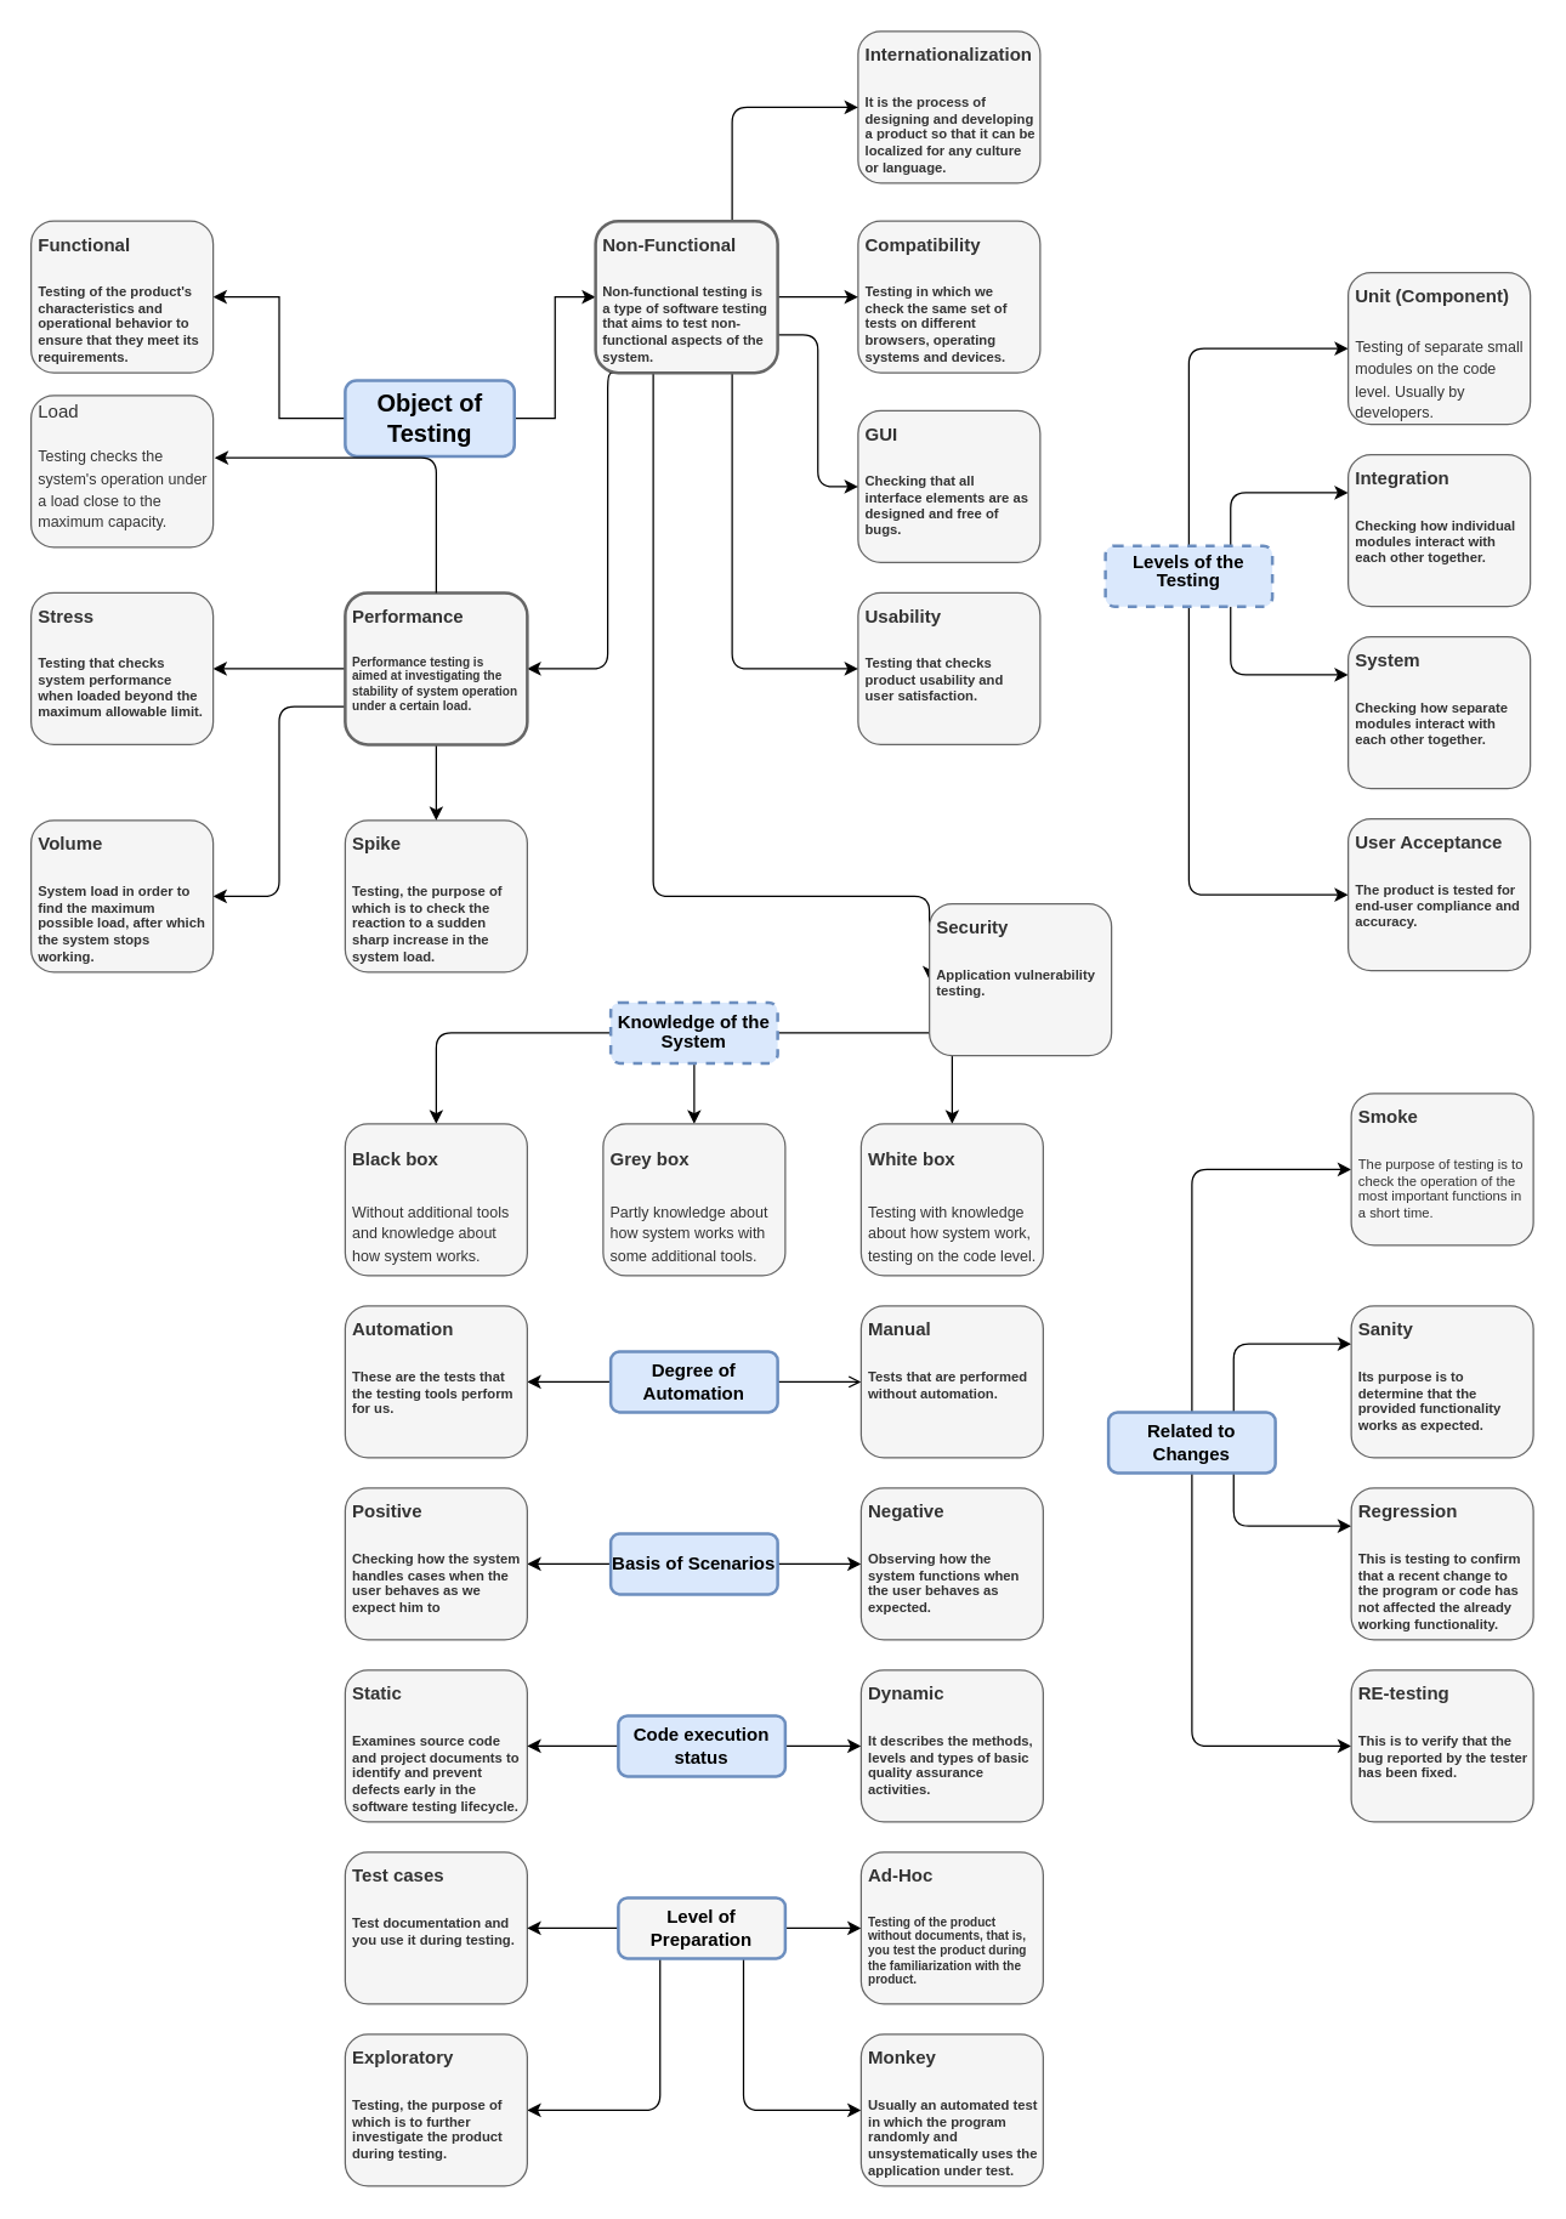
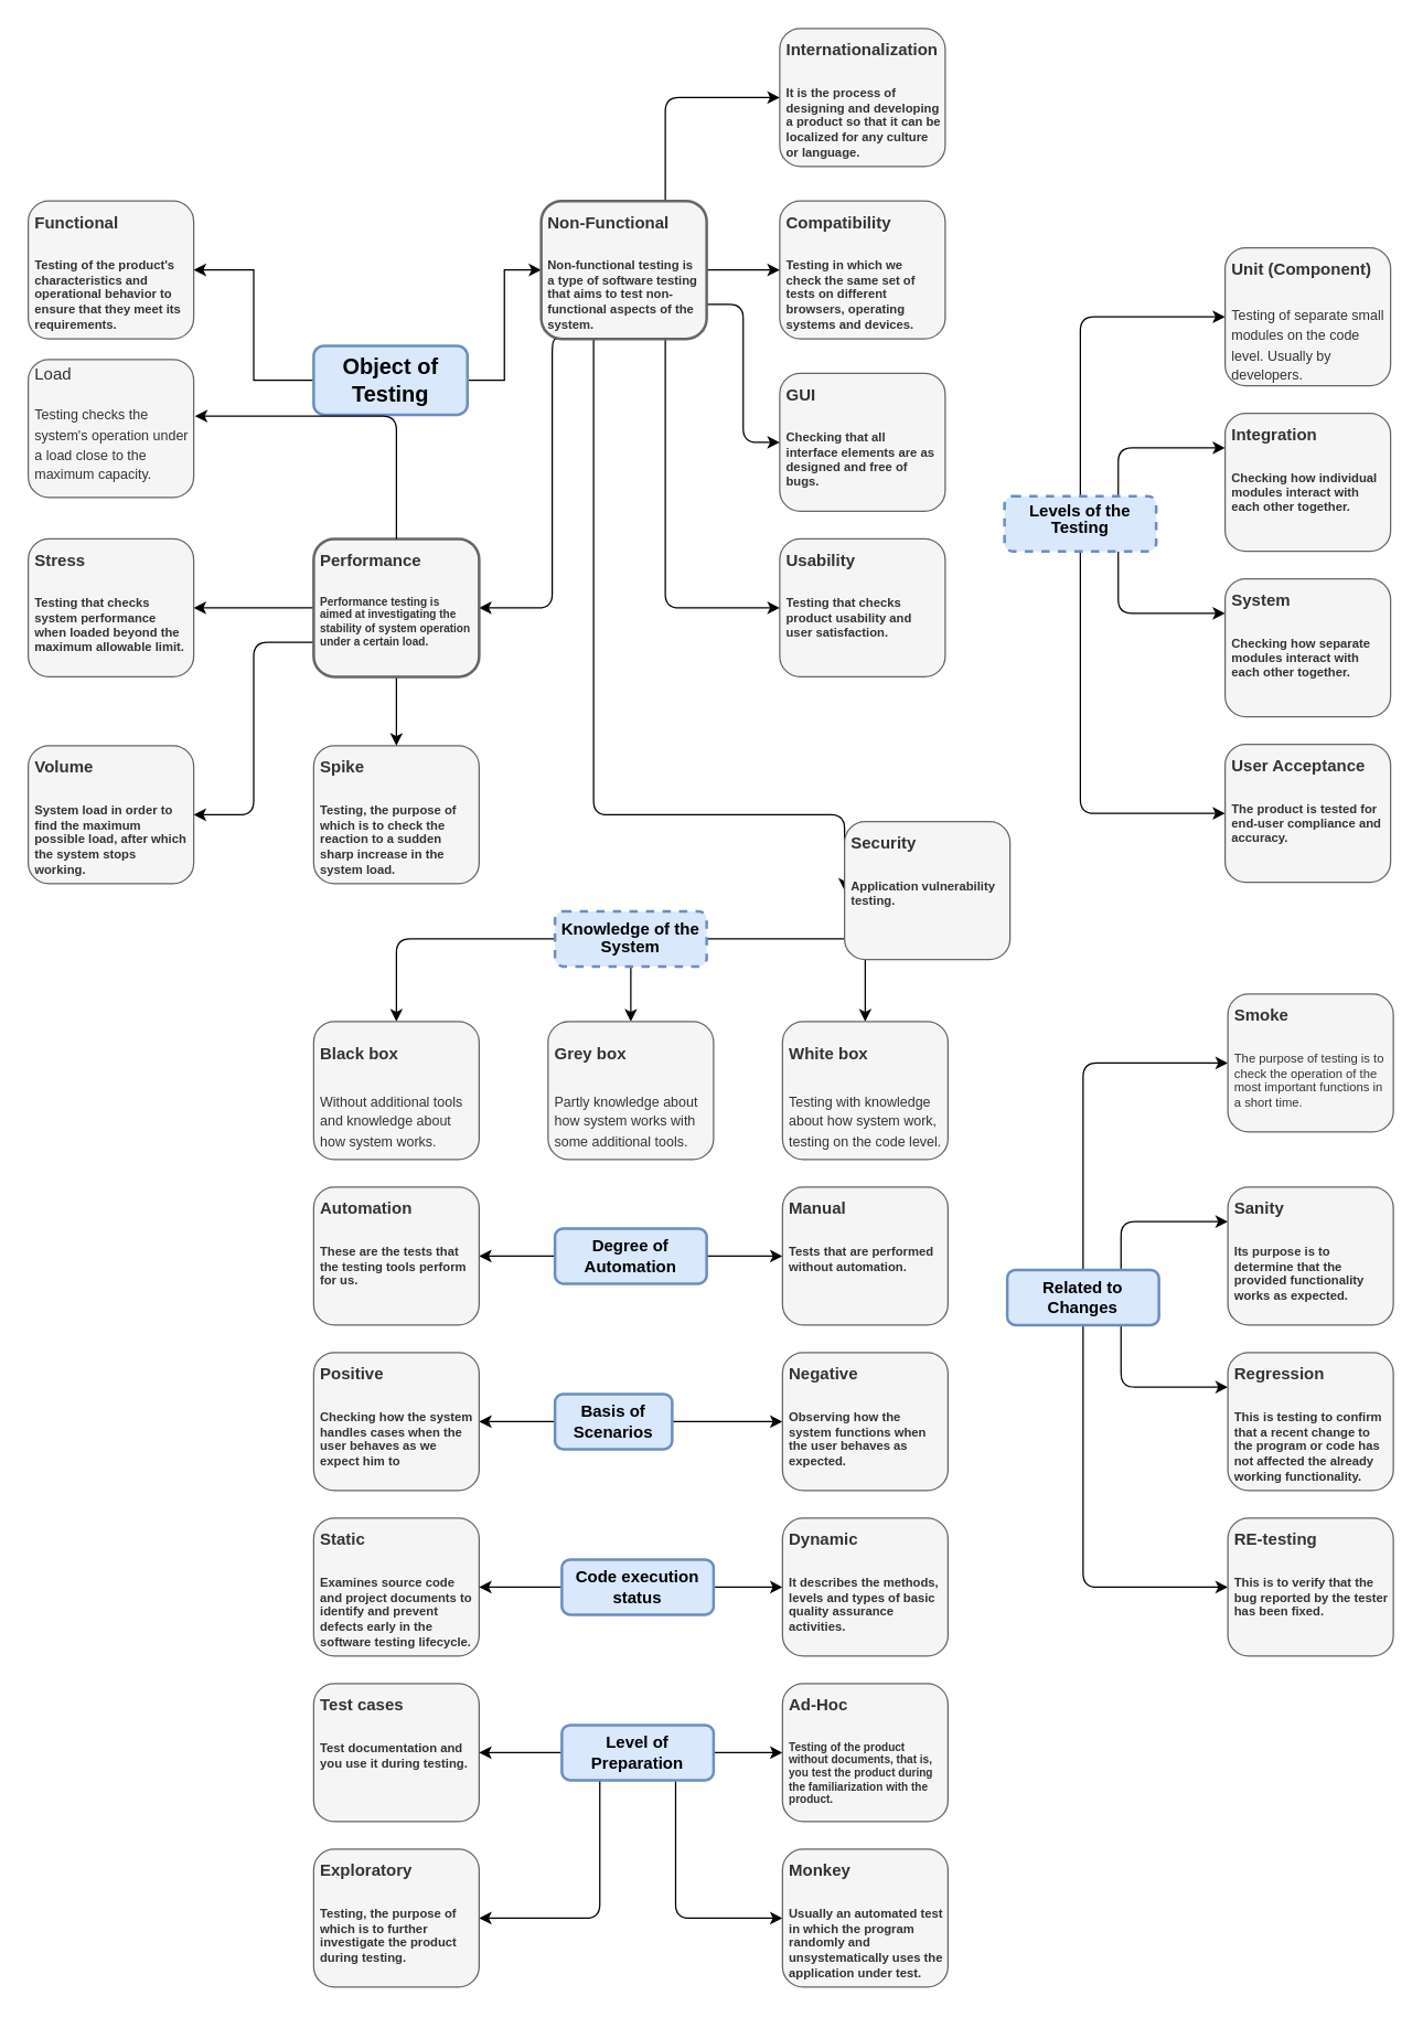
- <mxCell id="49" style="edgeStyle=orthogonalEdgeStyle;rounded=0;orthogonalLoop=1;jettySize=auto;html=1;exitX=1;exitY=0.5;exitDx=0;exitDy=0;entryX=0;entryY=0.5;entryDx=0;entryDy=0;endArrow=open;" edge="1" parent="1" source="50" target="51"><mxGeometry relative="1" as="geometry" /></mxCell>
+ <mxCell id="49" style="edgeStyle=orthogonalEdgeStyle;rounded=0;orthogonalLoop=1;jettySize=auto;html=1;exitX=1;exitY=0.5;exitDx=0;exitDy=0;entryX=0;entryY=0.5;entryDx=0;entryDy=0;" edge="1" parent="1" source="50" target="51"><mxGeometry relative="1" as="geometry" /></mxCell>
- <mxCell id="23" value="&lt;span id=&quot;docs-internal-guid-3ccb9f6a-7fff-7f46-d8be-888557d7b7c7&quot;&gt;&lt;div style=&quot;border-color: var(--border-color);&quot;&gt;Related to Changes&lt;/div&gt;&lt;/span&gt;" style="rounded=1;whiteSpace=wrap;html=1;fillColor=#dae8fc;strokeColor=#6c8ebf;fontStyle=1;strokeWidth=2;" vertex="1" parent="1"><mxGeometry x="730" y="930" width="110" height="40" as="geometry" /></mxCell>
+ <mxCell id="23" value="&lt;span id=&quot;docs-internal-guid-3ccb9f6a-7fff-7f46-d8be-888557d7b7c7&quot;&gt;&lt;div style=&quot;border-color: var(--border-color);&quot;&gt;Related to Changes&lt;/div&gt;&lt;/span&gt;" style="rounded=1;whiteSpace=wrap;html=1;fillColor=#dae8fc;strokeColor=#6c8ebf;fontStyle=1;strokeWidth=2;" vertex="1" parent="1"><mxGeometry x="730" y="920" width="110" height="40" as="geometry" /></mxCell>
- <mxCell id="45" value="&lt;span id=&quot;docs-internal-guid-3ccb9f6a-7fff-7f46-d8be-888557d7b7c7&quot;&gt;&lt;div style=&quot;border-color: var(--border-color);&quot;&gt;&lt;div style=&quot;border-color: var(--border-color);&quot;&gt;&lt;div style=&quot;border-color: var(--border-color);&quot;&gt;Basis of Scenarios&lt;/div&gt;&lt;/div&gt;&lt;/div&gt;&lt;/span&gt;" style="rounded=1;whiteSpace=wrap;html=1;fillColor=#dae8fc;strokeColor=#6c8ebf;fontStyle=1;strokeWidth=2;" vertex="1" parent="1"><mxGeometry x="402" y="1010" width="110" height="40" as="geometry" /></mxCell>
+ <mxCell id="45" value="&lt;span id=&quot;docs-internal-guid-3ccb9f6a-7fff-7f46-d8be-888557d7b7c7&quot;&gt;&lt;div style=&quot;border-color: var(--border-color);&quot;&gt;&lt;div style=&quot;border-color: var(--border-color);&quot;&gt;&lt;div style=&quot;border-color: var(--border-color);&quot;&gt;Basis of Scenarios&lt;/div&gt;&lt;/div&gt;&lt;/div&gt;&lt;/span&gt;" style="rounded=1;whiteSpace=wrap;html=1;fillColor=#dae8fc;strokeColor=#6c8ebf;fontStyle=1;strokeWidth=2;" vertex="1" parent="1"><mxGeometry x="402" y="1010" width="85" height="40" as="geometry" /></mxCell>
- <mxCell id="73" value="&lt;span id=&quot;docs-internal-guid-3ccb9f6a-7fff-7f46-d8be-888557d7b7c7&quot;&gt;&lt;div style=&quot;border-color: var(--border-color);&quot;&gt;Level of Preparation&lt;/div&gt;&lt;/span&gt;" style="rounded=1;whiteSpace=wrap;html=1;fillColor=#f5f5f5;strokeColor=#6c8ebf;fontStyle=1;strokeWidth=2;" vertex="1" parent="1"><mxGeometry x="407" y="1250" width="110" height="40" as="geometry" /></mxCell>
+ <mxCell id="73" value="&lt;span id=&quot;docs-internal-guid-3ccb9f6a-7fff-7f46-d8be-888557d7b7c7&quot;&gt;&lt;div style=&quot;border-color: var(--border-color);&quot;&gt;Level of Preparation&lt;/div&gt;&lt;/span&gt;" style="rounded=1;whiteSpace=wrap;html=1;fillColor=#dae8fc;strokeColor=#6c8ebf;fontStyle=1;strokeWidth=2;" vertex="1" parent="1"><mxGeometry x="407" y="1250" width="110" height="40" as="geometry" /></mxCell>
